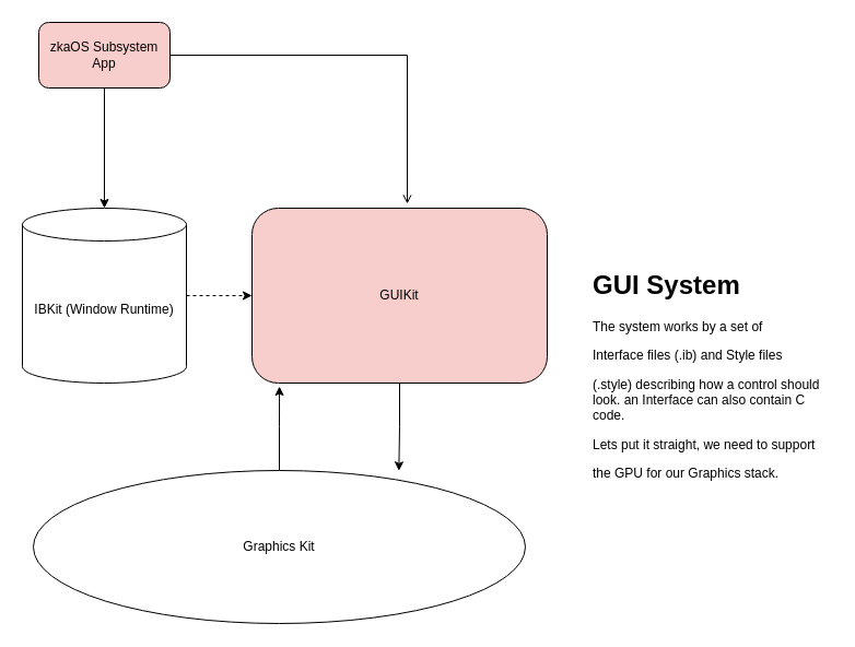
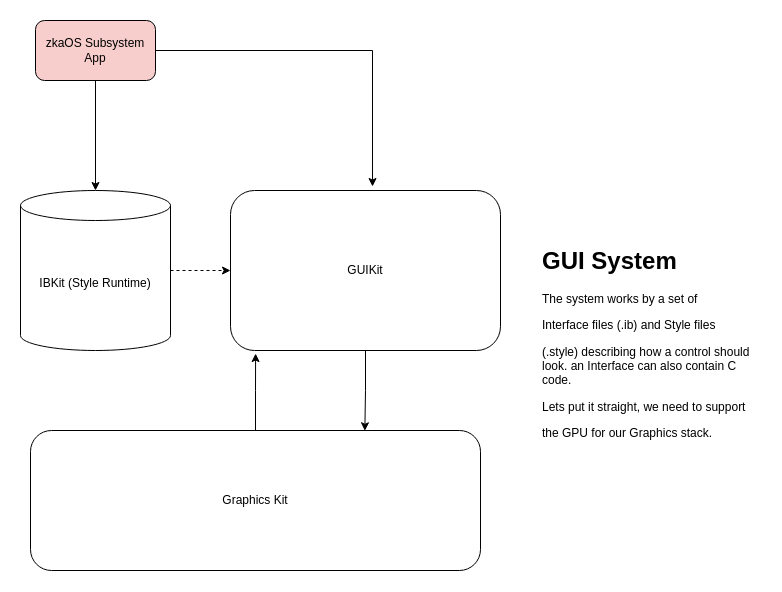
- <mxCell id="10" style="edgeStyle=orthogonalEdgeStyle;rounded=0;orthogonalLoop=1;jettySize=auto;html=1;entryX=0.526;entryY=-0.025;entryDx=0;entryDy=0;entryPerimeter=0;endArrow=open;" parent="1" source="8" target="5" edge="1"><mxGeometry relative="1" as="geometry" /></mxCell>
+ <mxCell id="10" style="edgeStyle=orthogonalEdgeStyle;rounded=0;orthogonalLoop=1;jettySize=auto;html=1;entryX=0.526;entryY=-0.025;entryDx=0;entryDy=0;entryPerimeter=0;" parent="1" source="8" target="5" edge="1"><mxGeometry relative="1" as="geometry" /></mxCell>
- <mxCell id="5" value="GUIKit" style="rounded=1;whiteSpace=wrap;html=1;fillColor=#f8cecc;" parent="1" vertex="1"><mxGeometry x="230" y="190" width="270" height="160" as="geometry" /></mxCell>
+ <mxCell id="5" value="GUIKit" style="rounded=1;whiteSpace=wrap;html=1;" parent="1" vertex="1"><mxGeometry x="230" y="190" width="270" height="160" as="geometry" /></mxCell>
- <mxCell id="3" value="IBKit (Window &lt;span style=&quot;background-color: initial;&quot;&gt;Runtime)&lt;/span&gt;" style="shape=cylinder3;whiteSpace=wrap;html=1;boundedLbl=1;backgroundOutline=1;size=15;" parent="1" vertex="1"><mxGeometry x="20" y="190" width="150" height="160" as="geometry" /></mxCell>
+ <mxCell id="3" value="IBKit (Style &lt;span style=&quot;background-color: initial;&quot;&gt;Runtime)&lt;/span&gt;" style="shape=cylinder3;whiteSpace=wrap;html=1;boundedLbl=1;backgroundOutline=1;size=15;" parent="1" vertex="1"><mxGeometry x="20" y="190" width="150" height="160" as="geometry" /></mxCell>
- <mxCell id="4" value="Graphics Kit" style="ellipse;whiteSpace=wrap;html=1;" parent="1" vertex="1"><mxGeometry x="30" y="430" width="450" height="140" as="geometry" /></mxCell>
+ <mxCell id="4" value="Graphics Kit" style="rounded=1;whiteSpace=wrap;html=1;" parent="1" vertex="1"><mxGeometry x="30" y="430" width="450" height="140" as="geometry" /></mxCell>
